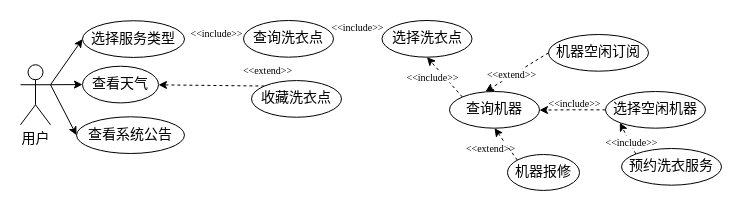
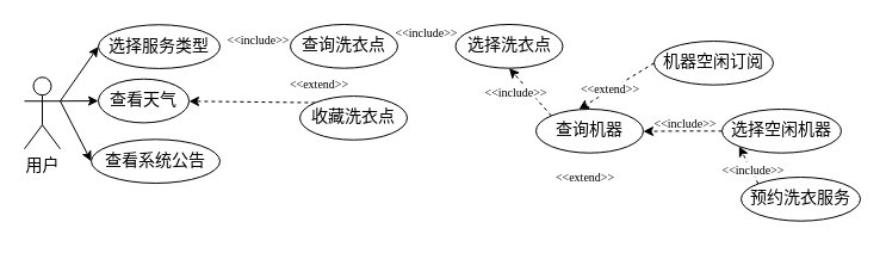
- <mxCell id="14" style="edgeStyle=none;rounded=0;orthogonalLoop=1;jettySize=auto;html=1;exitX=0;exitY=0;exitDx=0;exitDy=0;entryX=0.5;entryY=1;entryDx=0;entryDy=0;dashed=1;" edge="1" parent="1" source="15" target="9"><mxGeometry relative="1" as="geometry" /></mxCell>
- <mxCell id="15" value="机器报修" style="ellipse;whiteSpace=wrap;html=1;fontFamily=宋体;fontSize=14;" parent="1" vertex="1"><mxGeometry x="507" y="154" width="72" height="35.93" as="geometry" /></mxCell>
